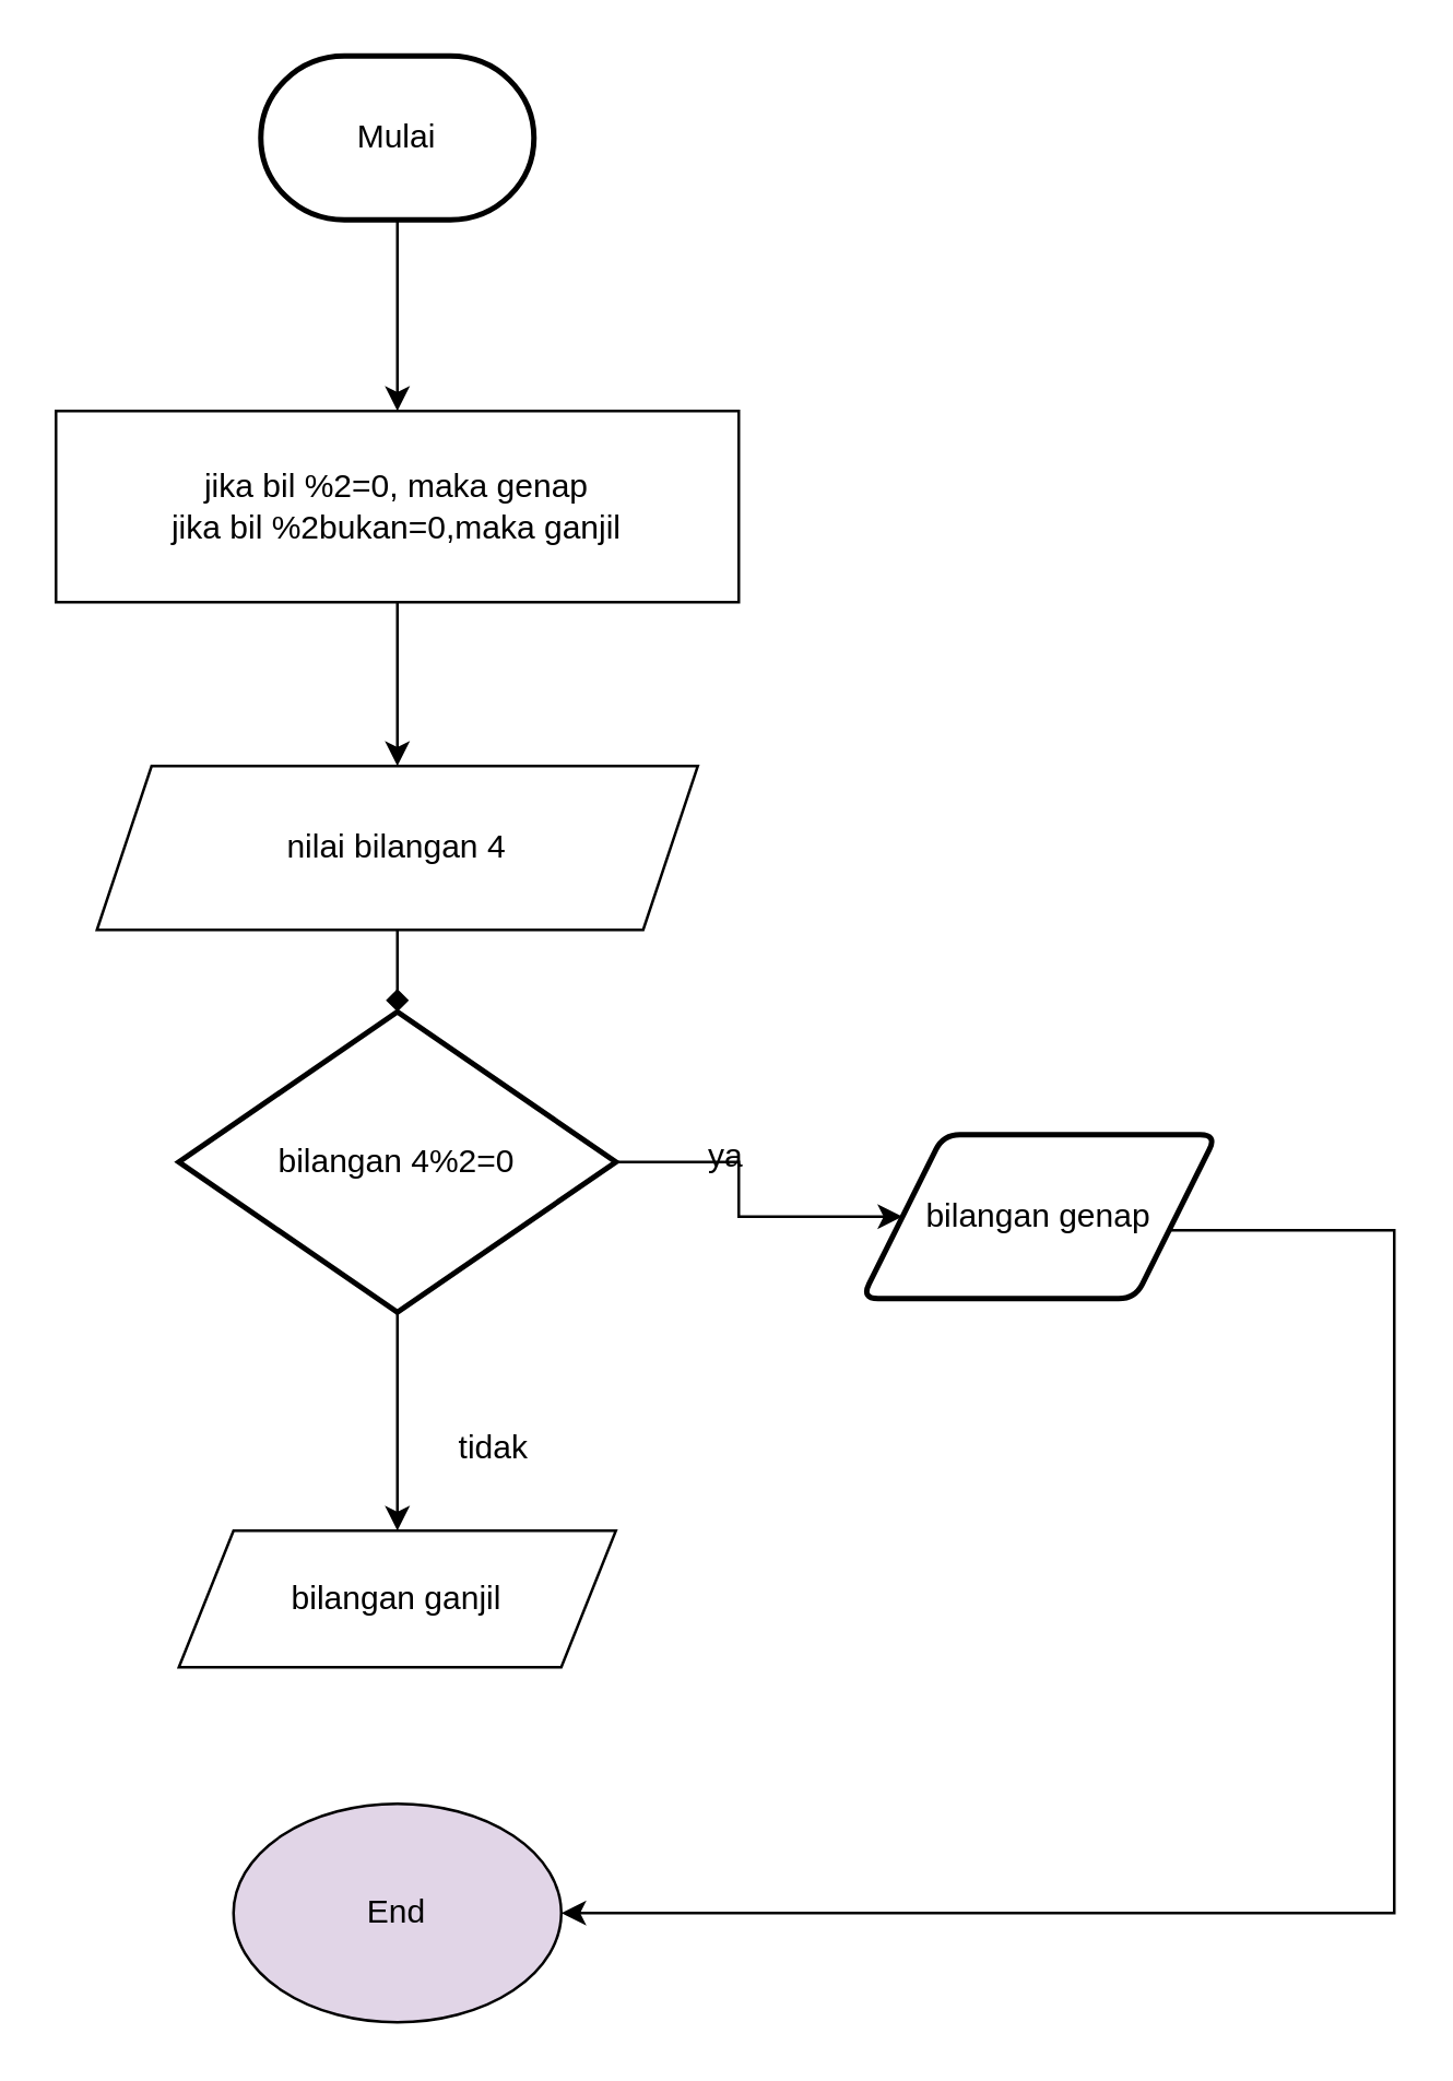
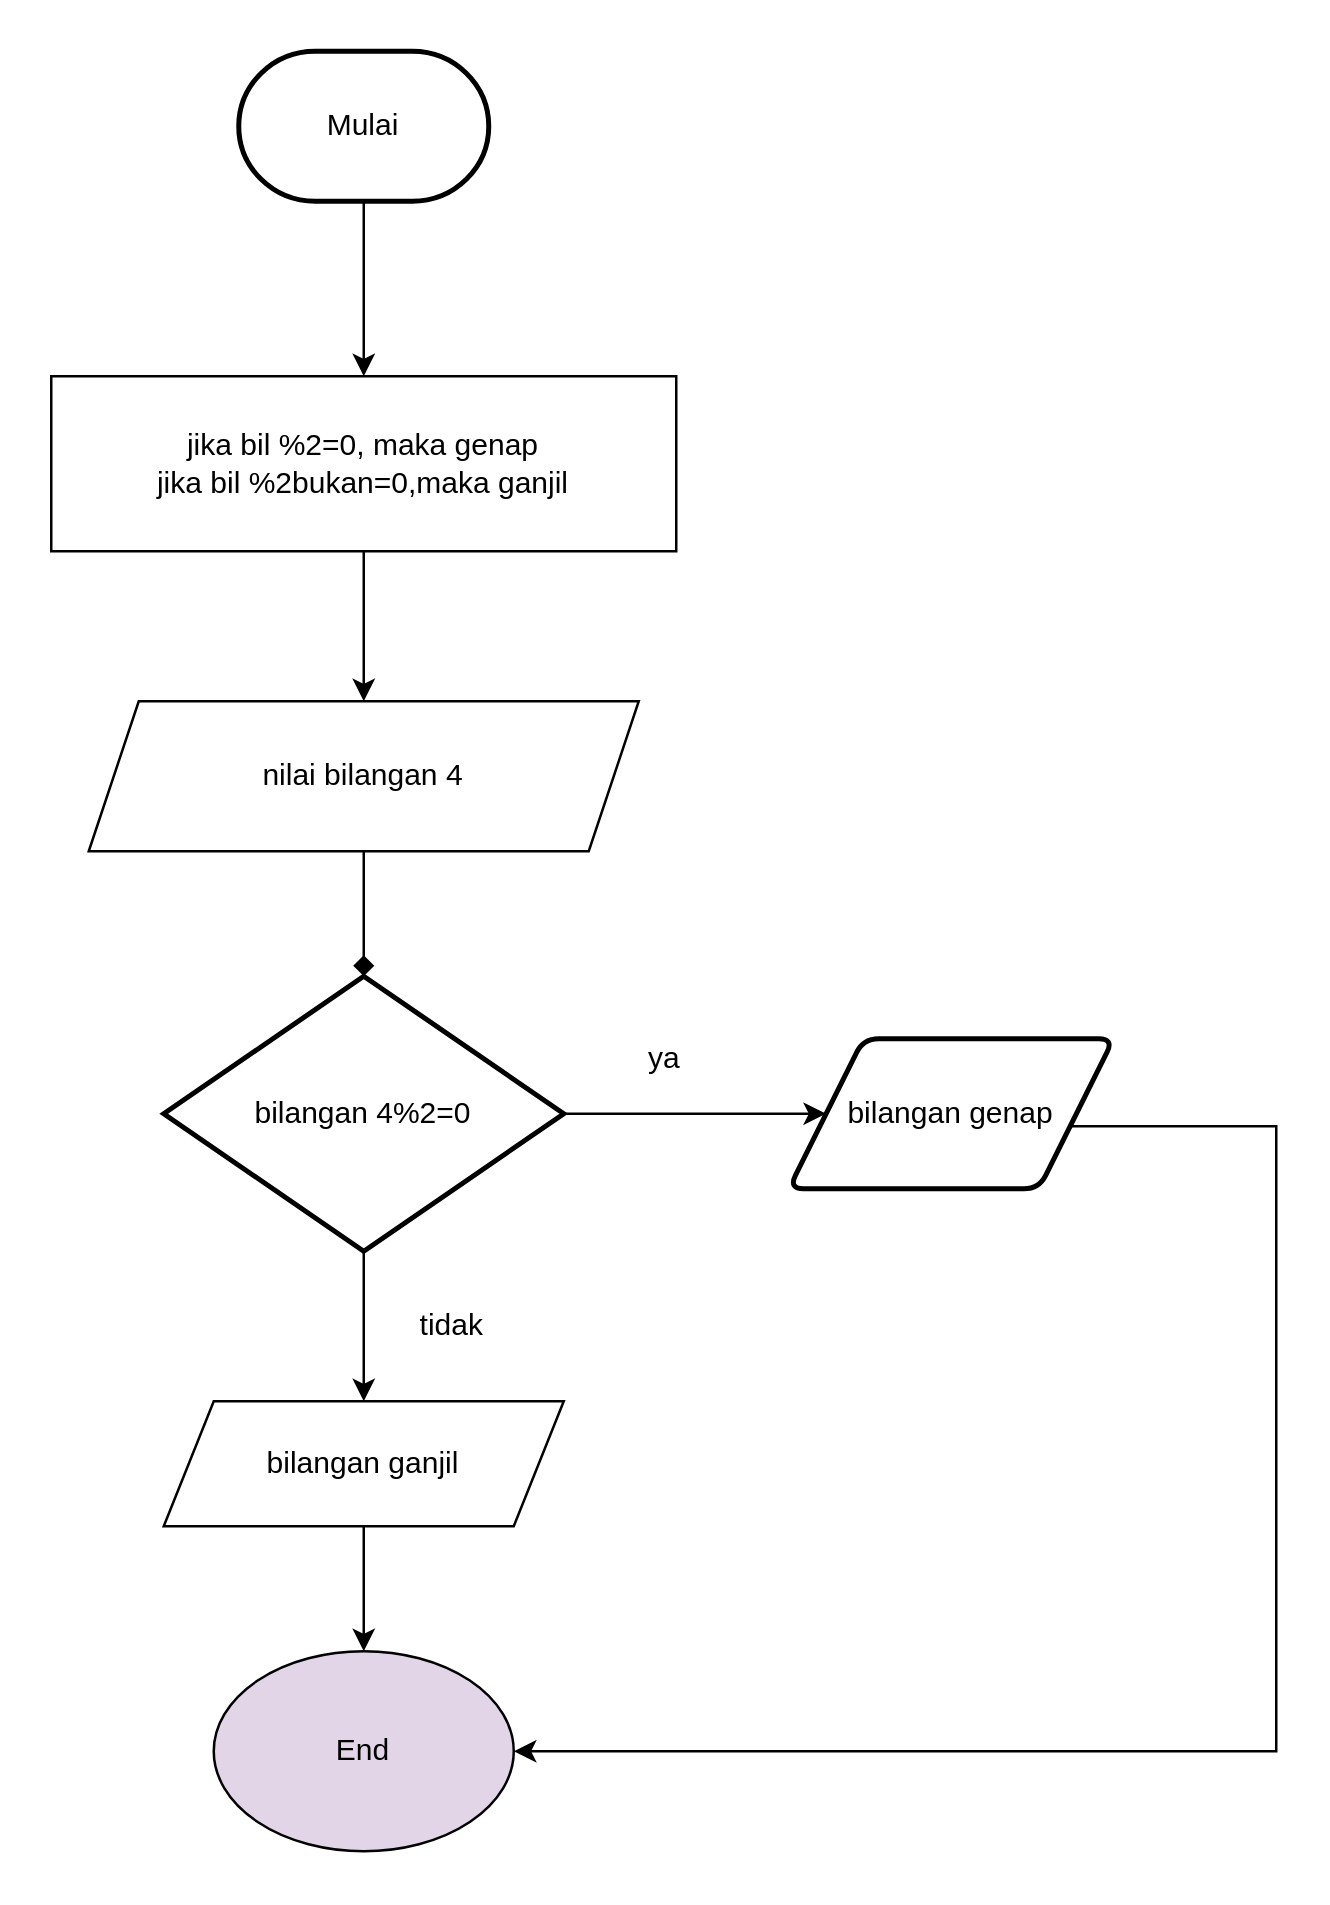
- <mxCell id="10" value="bilangan 4%2=0" style="strokeWidth=2;html=1;shape=mxgraph.flowchart.decision;whiteSpace=wrap;" vertex="1" parent="1"><mxGeometry x="65" y="370" width="160" height="110" as="geometry" /></mxCell>
+ <mxCell id="10" value="bilangan 4%2=0" style="strokeWidth=2;html=1;shape=mxgraph.flowchart.decision;whiteSpace=wrap;" vertex="1" parent="1"><mxGeometry x="65" y="390" width="160" height="110" as="geometry" /></mxCell>
+ <mxCell id="16" value="" style="edgeStyle=orthogonalEdgeStyle;rounded=0;orthogonalLoop=1;jettySize=auto;html=1;" edge="1" parent="1" source="17" target="13"><mxGeometry relative="1" as="geometry" /></mxCell>
